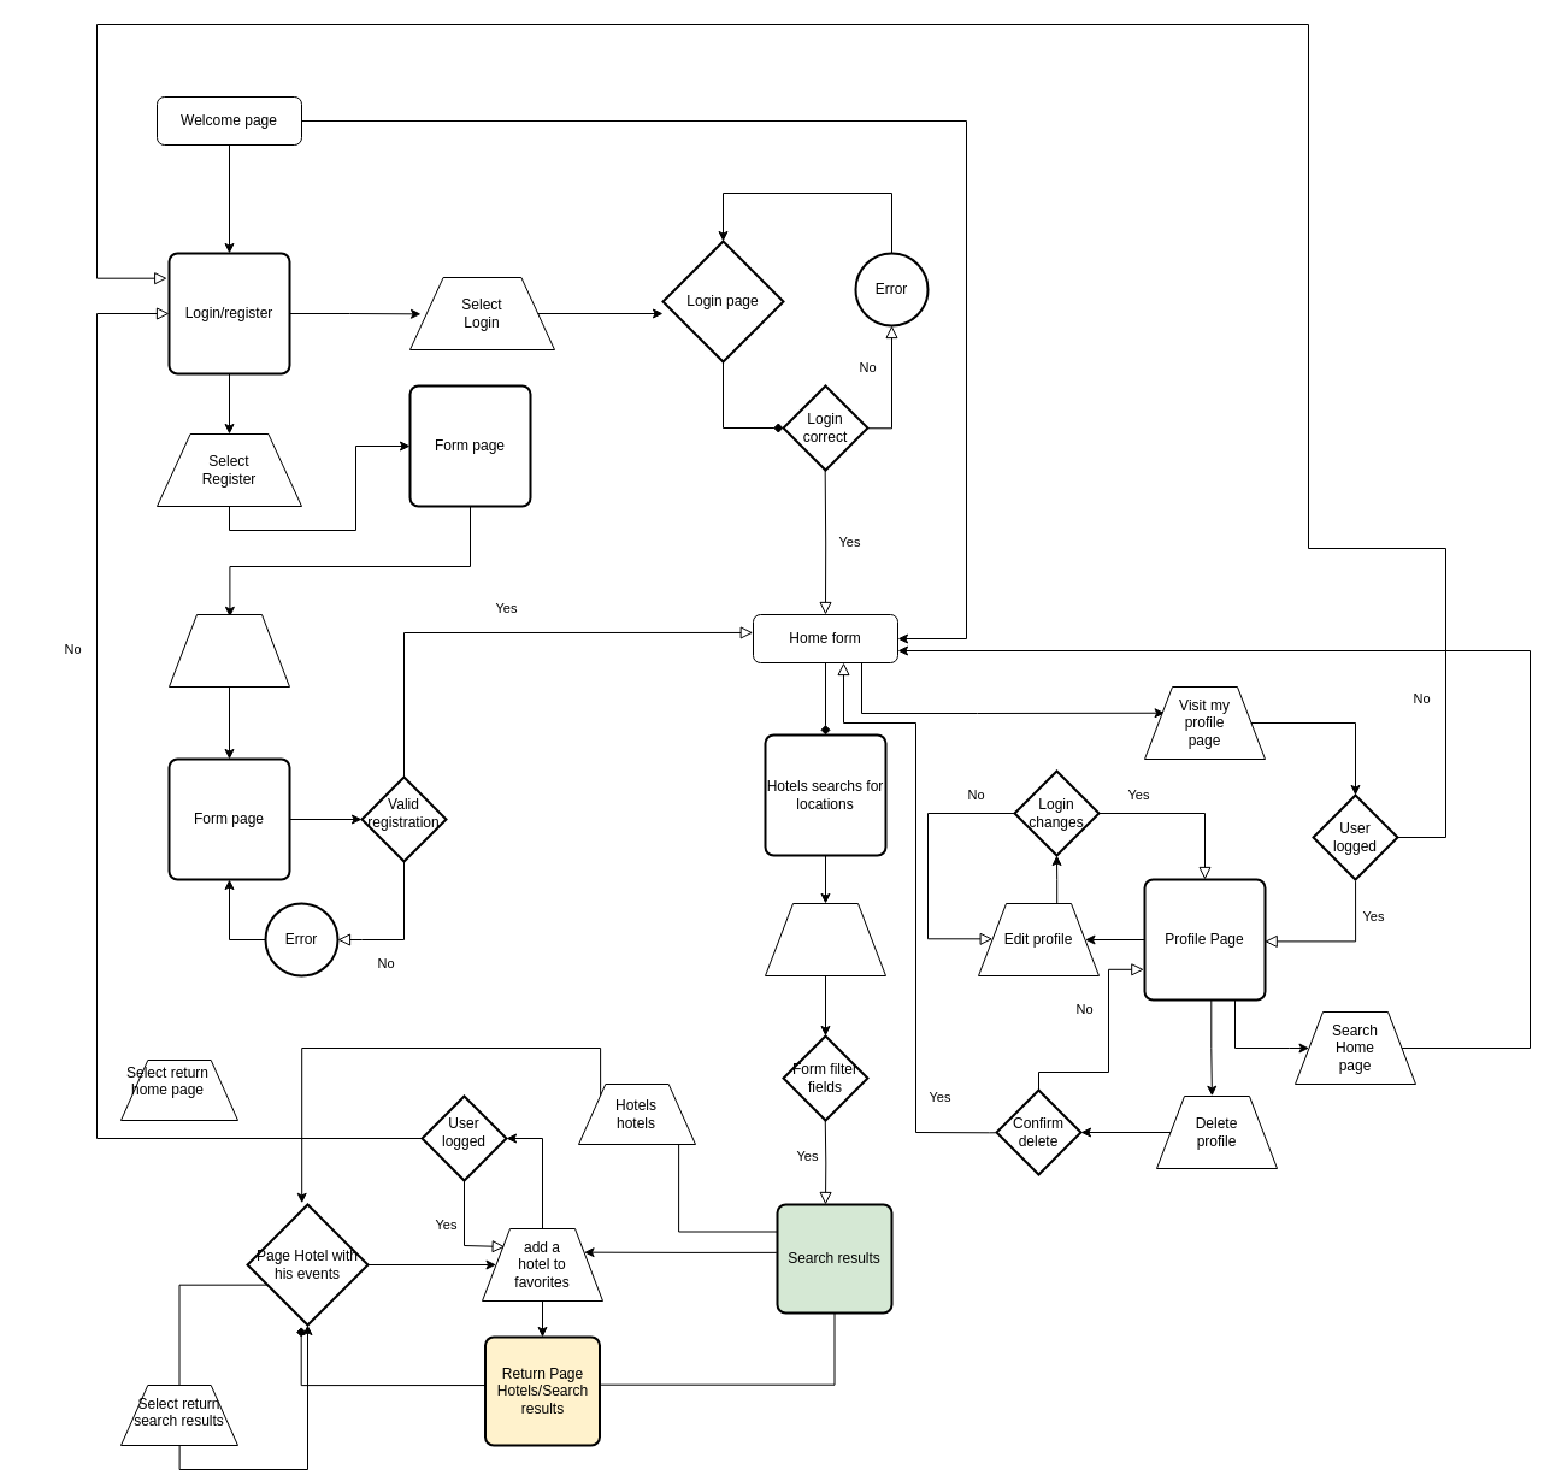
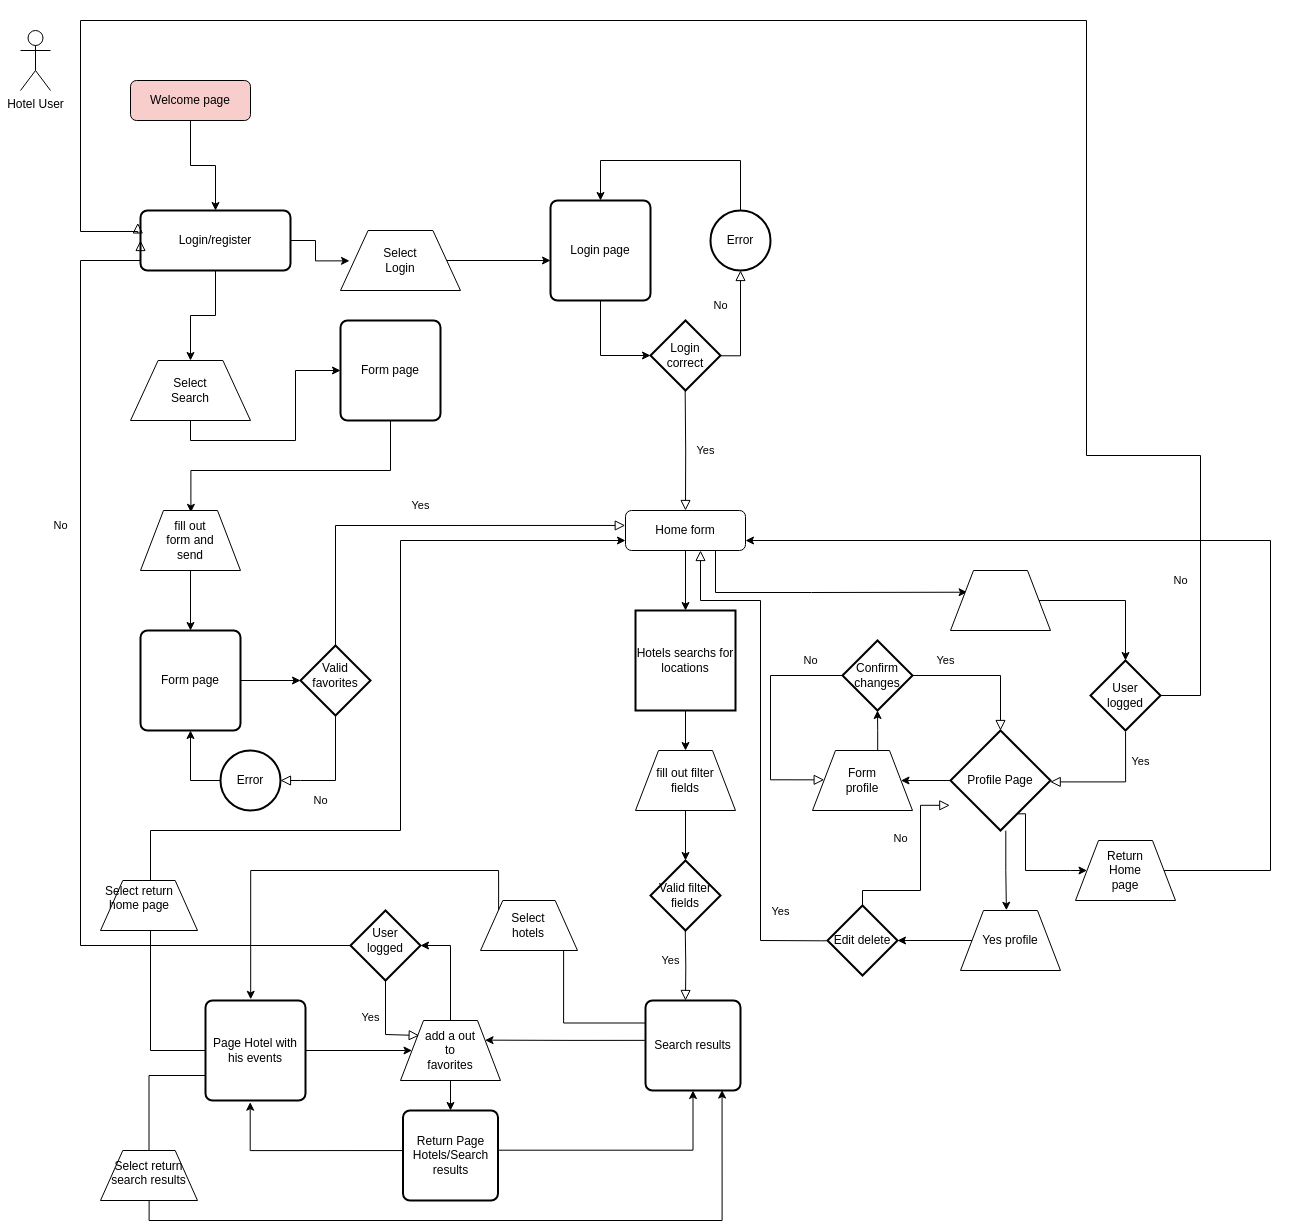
+ <mxCell id="2" value="Hotel User" style="shape=umlActor;verticalLabelPosition=bottom;verticalAlign=top;html=1;outlineConnect=0;" vertex="1" parent="1"><mxGeometry x="20" y="30" width="30" height="60" as="geometry" /></mxCell>
- <mxCell id="4" value="Welcome page" style="rounded=1;whiteSpace=wrap;html=1;fontSize=12;glass=0;strokeWidth=1;shadow=0;" vertex="1" parent="1"><mxGeometry x="130" y="80" width="120" height="40" as="geometry" /></mxCell>
+ <mxCell id="4" value="Welcome page" style="rounded=1;whiteSpace=wrap;html=1;fontSize=12;glass=0;strokeWidth=1;shadow=0;fillColor=#f8cecc;" vertex="1" parent="1"><mxGeometry x="130" y="80" width="120" height="40" as="geometry" /></mxCell>
- <mxCell id="69" style="edgeStyle=orthogonalEdgeStyle;rounded=0;orthogonalLoop=1;jettySize=auto;html=1;entryX=1;entryY=0.5;entryDx=0;entryDy=0;exitX=1;exitY=0.5;exitDx=0;exitDy=0;" edge="1" parent="1" source="4" target="8"><mxGeometry relative="1" as="geometry"><mxPoint x="305" y="100" as="sourcePoint" /><mxPoint x="802.52" y="534.56" as="targetPoint" /><Array as="points"><mxPoint x="802" y="100" /><mxPoint x="802" y="530" /></Array></mxGeometry></mxCell>
- <mxCell id="15" value="Login page" style="rhombus;whiteSpace=wrap;html=1;absoluteArcSize=1;arcSize=14;strokeWidth=2;" vertex="1" parent="1"><mxGeometry x="550" y="200" width="100" height="100" as="geometry" /></mxCell>
+ <mxCell id="15" value="Login page" style="rounded=1;whiteSpace=wrap;html=1;absoluteArcSize=1;arcSize=14;strokeWidth=2;" vertex="1" parent="1"><mxGeometry x="550" y="200" width="100" height="100" as="geometry" /></mxCell>
- <mxCell id="10" value="Login/register" style="rounded=1;whiteSpace=wrap;html=1;absoluteArcSize=1;arcSize=14;strokeWidth=2;" vertex="1" parent="1"><mxGeometry x="140" y="210" width="100" height="100" as="geometry" /></mxCell>
+ <mxCell id="10" value="Login/register" style="rounded=1;whiteSpace=wrap;html=1;absoluteArcSize=1;arcSize=14;strokeWidth=2;" vertex="1" parent="1"><mxGeometry x="140" y="210" width="150" height="60" as="geometry" /></mxCell>
- <mxCell id="14" style="edgeStyle=orthogonalEdgeStyle;rounded=0;orthogonalLoop=1;jettySize=auto;html=1;exitX=0.5;exitY=1;exitDx=0;exitDy=0;entryX=0;entryY=0.5;entryDx=0;entryDy=0;entryPerimeter=0;endArrow=diamond;" edge="1" parent="1" source="15" target="17"><mxGeometry relative="1" as="geometry"><mxPoint x="600.333" y="360" as="targetPoint" /></mxGeometry></mxCell>
+ <mxCell id="14" style="edgeStyle=orthogonalEdgeStyle;rounded=0;orthogonalLoop=1;jettySize=auto;html=1;exitX=0.5;exitY=1;exitDx=0;exitDy=0;entryX=0;entryY=0.5;entryDx=0;entryDy=0;entryPerimeter=0;" edge="1" parent="1" source="15" target="17"><mxGeometry relative="1" as="geometry"><mxPoint x="600.333" y="360" as="targetPoint" /></mxGeometry></mxCell>
- <mxCell id="25" value="Select Register" style="text;html=1;strokeColor=none;fillColor=none;align=center;verticalAlign=middle;whiteSpace=wrap;rounded=0;" vertex="1" parent="1"><mxGeometry x="160" y="375" width="60" height="30" as="geometry" /></mxCell>
+ <mxCell id="25" value="Select Search" style="text;html=1;strokeColor=none;fillColor=none;align=center;verticalAlign=middle;whiteSpace=wrap;rounded=0;" vertex="1" parent="1"><mxGeometry x="160" y="375" width="60" height="30" as="geometry" /></mxCell>
+ <mxCell id="30" value="fill out form and send" style="text;html=1;strokeColor=none;fillColor=none;align=center;verticalAlign=middle;whiteSpace=wrap;rounded=0;" vertex="1" parent="1"><mxGeometry x="160" y="525" width="60" height="30" as="geometry" /></mxCell>
- <mxCell id="6" style="edgeStyle=orthogonalEdgeStyle;rounded=0;orthogonalLoop=1;jettySize=auto;html=1;exitX=0.5;exitY=1;exitDx=0;exitDy=0;entryX=0.5;entryY=0;entryDx=0;entryDy=0;endArrow=diamond;" edge="1" parent="1" source="8" target="40"><mxGeometry relative="1" as="geometry" /></mxCell>
+ <mxCell id="6" style="edgeStyle=orthogonalEdgeStyle;rounded=0;orthogonalLoop=1;jettySize=auto;html=1;exitX=0.5;exitY=1;exitDx=0;exitDy=0;entryX=0.5;entryY=0;entryDx=0;entryDy=0;" edge="1" parent="1" source="8" target="40"><mxGeometry relative="1" as="geometry" /></mxCell>
- <mxCell id="76" value="Visit my profile page" style="text;html=1;strokeColor=none;fillColor=none;align=center;verticalAlign=middle;whiteSpace=wrap;rounded=0;" vertex="1" parent="1"><mxGeometry x="970" y="585" width="60" height="30" as="geometry" /></mxCell>
- <mxCell id="40" value="Hotels searchs for locations" style="rounded=1;whiteSpace=wrap;html=1;absoluteArcSize=1;arcSize=14;strokeWidth=2;" vertex="1" parent="1"><mxGeometry x="635" y="610" width="100" height="100" as="geometry" /></mxCell>
+ <mxCell id="40" value="Hotels searchs for locations" style="whiteSpace=wrap;html=1;absoluteArcSize=1;arcSize=14;strokeWidth=2;rounded=0;" vertex="1" parent="1"><mxGeometry x="635" y="610" width="100" height="100" as="geometry" /></mxCell>
- <mxCell id="33" value="Valid registration" style="text;html=1;strokeColor=none;fillColor=none;align=center;verticalAlign=middle;whiteSpace=wrap;rounded=0;" vertex="1" parent="1"><mxGeometry x="305" y="660" width="60" height="30" as="geometry" /></mxCell>
+ <mxCell id="33" value="Valid favorites" style="text;html=1;strokeColor=none;fillColor=none;align=center;verticalAlign=middle;whiteSpace=wrap;rounded=0;" vertex="1" parent="1"><mxGeometry x="305" y="660" width="60" height="30" as="geometry" /></mxCell>
- <mxCell id="81" value="Login changes" style="text;html=1;strokeColor=none;fillColor=none;align=center;verticalAlign=middle;whiteSpace=wrap;rounded=0;" vertex="1" parent="1"><mxGeometry x="847" y="655" width="60" height="40" as="geometry" /></mxCell>
+ <mxCell id="81" value="Confirm changes" style="text;html=1;strokeColor=none;fillColor=none;align=center;verticalAlign=middle;whiteSpace=wrap;rounded=0;" vertex="1" parent="1"><mxGeometry x="847" y="655" width="60" height="40" as="geometry" /></mxCell>
+ <mxCell id="52" style="edgeStyle=orthogonalEdgeStyle;rounded=0;orthogonalLoop=1;jettySize=auto;html=1;exitX=0;exitY=0.5;exitDx=0;exitDy=0;entryX=0;entryY=0.75;entryDx=0;entryDy=0;" edge="1" parent="1" source="54" target="8"><mxGeometry relative="1" as="geometry"><Array as="points"><mxPoint x="150" y="1050" /><mxPoint x="150" y="830" /><mxPoint x="400" y="830" /><mxPoint x="400" y="540" /></Array></mxGeometry></mxCell>
+ <mxCell id="42" value="fill out filter fields" style="text;html=1;strokeColor=none;fillColor=none;align=center;verticalAlign=middle;whiteSpace=wrap;rounded=0;" vertex="1" parent="1"><mxGeometry x="655" y="765" width="60" height="30" as="geometry" /></mxCell>
- <mxCell id="83" value="Edit profile" style="text;html=1;strokeColor=none;fillColor=none;align=center;verticalAlign=middle;whiteSpace=wrap;rounded=0;" vertex="1" parent="1"><mxGeometry x="832" y="765" width="60" height="30" as="geometry" /></mxCell>
+ <mxCell id="83" value="Form profile" style="text;html=1;strokeColor=none;fillColor=none;align=center;verticalAlign=middle;whiteSpace=wrap;rounded=0;" vertex="1" parent="1"><mxGeometry x="832" y="765" width="60" height="30" as="geometry" /></mxCell>
- <mxCell id="74" value="&lt;div&gt;Profile Page&lt;/div&gt;" style="rounded=1;whiteSpace=wrap;html=1;absoluteArcSize=1;arcSize=14;strokeWidth=2;" vertex="1" parent="1"><mxGeometry x="950" y="730" width="100" height="100" as="geometry" /></mxCell>
+ <mxCell id="74" value="&lt;div&gt;Profile Page&lt;/div&gt;" style="rhombus;whiteSpace=wrap;html=1;absoluteArcSize=1;arcSize=14;strokeWidth=2;" vertex="1" parent="1"><mxGeometry x="950" y="730" width="100" height="100" as="geometry" /></mxCell>
- <mxCell id="98" value="&lt;div&gt;Search Home page&lt;/div&gt;" style="text;html=1;strokeColor=none;fillColor=none;align=center;verticalAlign=middle;whiteSpace=wrap;rounded=0;" vertex="1" parent="1"><mxGeometry x="1095" y="855" width="60" height="30" as="geometry" /></mxCell>
+ <mxCell id="98" value="&lt;div&gt;Return Home page&lt;/div&gt;" style="text;html=1;strokeColor=none;fillColor=none;align=center;verticalAlign=middle;whiteSpace=wrap;rounded=0;" vertex="1" parent="1"><mxGeometry x="1095" y="855" width="60" height="30" as="geometry" /></mxCell>
- <mxCell id="43" value="Form filter fields" style="strokeWidth=2;html=1;shape=mxgraph.flowchart.decision;whiteSpace=wrap;" vertex="1" parent="1"><mxGeometry x="650" y="860" width="70" height="70" as="geometry" /></mxCell>
+ <mxCell id="43" value="Valid filter fields" style="strokeWidth=2;html=1;shape=mxgraph.flowchart.decision;whiteSpace=wrap;" vertex="1" parent="1"><mxGeometry x="650" y="860" width="70" height="70" as="geometry" /></mxCell>
- <mxCell id="57" value="Hotels hotels" style="text;html=1;strokeColor=none;fillColor=none;align=center;verticalAlign=middle;whiteSpace=wrap;rounded=0;" vertex="1" parent="1"><mxGeometry x="497.5" y="910" width="60" height="30" as="geometry" /></mxCell>
+ <mxCell id="57" value="Select hotels" style="text;html=1;strokeColor=none;fillColor=none;align=center;verticalAlign=middle;whiteSpace=wrap;rounded=0;" vertex="1" parent="1"><mxGeometry x="497.5" y="910" width="60" height="30" as="geometry" /></mxCell>
- <mxCell id="92" value="Confirm delete" style="text;html=1;strokeColor=none;fillColor=none;align=center;verticalAlign=middle;whiteSpace=wrap;rounded=0;" vertex="1" parent="1"><mxGeometry x="832" y="920" width="60" height="40" as="geometry" /></mxCell>
+ <mxCell id="92" value="Edit delete" style="text;html=1;strokeColor=none;fillColor=none;align=center;verticalAlign=middle;whiteSpace=wrap;rounded=0;" vertex="1" parent="1"><mxGeometry x="832" y="920" width="60" height="40" as="geometry" /></mxCell>
- <mxCell id="90" value="Delete profile" style="text;html=1;strokeColor=none;fillColor=none;align=center;verticalAlign=middle;whiteSpace=wrap;rounded=0;" vertex="1" parent="1"><mxGeometry x="980" y="925" width="60" height="30" as="geometry" /></mxCell>
+ <mxCell id="90" value="Yes profile" style="text;html=1;strokeColor=none;fillColor=none;align=center;verticalAlign=middle;whiteSpace=wrap;rounded=0;" vertex="1" parent="1"><mxGeometry x="980" y="925" width="60" height="30" as="geometry" /></mxCell>
- <mxCell id="46" value="Search results" style="rounded=1;whiteSpace=wrap;html=1;absoluteArcSize=1;arcSize=14;strokeWidth=2;fillColor=#d5e8d4;" vertex="1" parent="1"><mxGeometry x="645" y="1000" width="95" height="90" as="geometry" /></mxCell>
+ <mxCell id="46" value="Search results" style="rounded=1;whiteSpace=wrap;html=1;absoluteArcSize=1;arcSize=14;strokeWidth=2;" vertex="1" parent="1"><mxGeometry x="645" y="1000" width="95" height="90" as="geometry" /></mxCell>
- <mxCell id="54" value="Page Hotel with his events" style="rhombus;whiteSpace=wrap;html=1;absoluteArcSize=1;arcSize=14;strokeWidth=2;" vertex="1" parent="1"><mxGeometry x="205" y="1000" width="100" height="100" as="geometry" /></mxCell>
+ <mxCell id="54" value="Page Hotel with his events" style="rounded=1;whiteSpace=wrap;html=1;absoluteArcSize=1;arcSize=14;strokeWidth=2;" vertex="1" parent="1"><mxGeometry x="205" y="1000" width="100" height="100" as="geometry" /></mxCell>
- <mxCell id="50" value="add a hotel to favorites" style="text;html=1;strokeColor=none;fillColor=none;align=center;verticalAlign=middle;whiteSpace=wrap;rounded=0;" vertex="1" parent="1"><mxGeometry x="420" y="1035" width="60" height="30" as="geometry" /></mxCell>
+ <mxCell id="50" value="add a out to favorites" style="text;html=1;strokeColor=none;fillColor=none;align=center;verticalAlign=middle;whiteSpace=wrap;rounded=0;" vertex="1" parent="1"><mxGeometry x="420" y="1035" width="60" height="30" as="geometry" /></mxCell>
- <mxCell id="47" style="edgeStyle=orthogonalEdgeStyle;rounded=0;orthogonalLoop=1;jettySize=auto;html=1;entryX=0.5;entryY=1;entryDx=0;entryDy=0;exitX=1.001;exitY=0.441;exitDx=0;exitDy=0;exitPerimeter=0;endArrow=none;" edge="1" parent="1" source="60" target="46"><mxGeometry relative="1" as="geometry"><mxPoint x="550" y="1150" as="sourcePoint" /><Array as="points"><mxPoint x="693" y="1150" /></Array></mxGeometry></mxCell>
+ <mxCell id="47" style="edgeStyle=orthogonalEdgeStyle;rounded=0;orthogonalLoop=1;jettySize=auto;html=1;entryX=0.5;entryY=1;entryDx=0;entryDy=0;exitX=1.001;exitY=0.441;exitDx=0;exitDy=0;exitPerimeter=0;" edge="1" parent="1" source="60" target="46"><mxGeometry relative="1" as="geometry"><mxPoint x="550" y="1150" as="sourcePoint" /><Array as="points"><mxPoint x="693" y="1150" /></Array></mxGeometry></mxCell>
- <mxCell id="59" style="edgeStyle=orthogonalEdgeStyle;rounded=0;orthogonalLoop=1;jettySize=auto;html=1;entryX=0.447;entryY=1.017;entryDx=0;entryDy=0;entryPerimeter=0;exitX=-0.007;exitY=0.445;exitDx=0;exitDy=0;exitPerimeter=0;endArrow=diamond;" edge="1" parent="1" source="60" target="54"><mxGeometry relative="1" as="geometry"><mxPoint x="440" y="1150" as="sourcePoint" /><Array as="points"><mxPoint x="250" y="1150" /></Array></mxGeometry></mxCell>
+ <mxCell id="59" style="edgeStyle=orthogonalEdgeStyle;rounded=0;orthogonalLoop=1;jettySize=auto;html=1;entryX=0.447;entryY=1.017;entryDx=0;entryDy=0;entryPerimeter=0;exitX=-0.007;exitY=0.445;exitDx=0;exitDy=0;exitPerimeter=0;" edge="1" parent="1" source="60" target="54"><mxGeometry relative="1" as="geometry"><mxPoint x="440" y="1150" as="sourcePoint" /><Array as="points"><mxPoint x="250" y="1150" /></Array></mxGeometry></mxCell>
- <mxCell id="60" value="Return Page Hotels/Search results" style="rounded=1;whiteSpace=wrap;html=1;absoluteArcSize=1;arcSize=14;strokeWidth=2;fillColor=#fff2cc;" vertex="1" parent="1"><mxGeometry x="402.5" y="1110" width="95" height="90" as="geometry" /></mxCell>
+ <mxCell id="60" value="Return Page Hotels/Search results" style="rounded=1;whiteSpace=wrap;html=1;absoluteArcSize=1;arcSize=14;strokeWidth=2;" vertex="1" parent="1"><mxGeometry x="402.5" y="1110" width="95" height="90" as="geometry" /></mxCell>
- <mxCell id="99" style="edgeStyle=orthogonalEdgeStyle;rounded=0;orthogonalLoop=1;jettySize=auto;html=1;exitX=0.5;exitY=1;exitDx=0;exitDy=0;" edge="1" parent="1" source="64" target="54"><mxGeometry relative="1" as="geometry" /></mxCell>
+ <mxCell id="99" style="edgeStyle=orthogonalEdgeStyle;rounded=0;orthogonalLoop=1;jettySize=auto;html=1;exitX=0.5;exitY=1;exitDx=0;exitDy=0;entryX=0.806;entryY=0.995;entryDx=0;entryDy=0;entryPerimeter=0;" edge="1" parent="1" source="64" target="46"><mxGeometry relative="1" as="geometry" /></mxCell>
